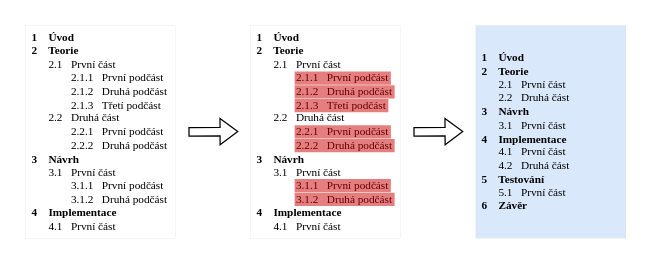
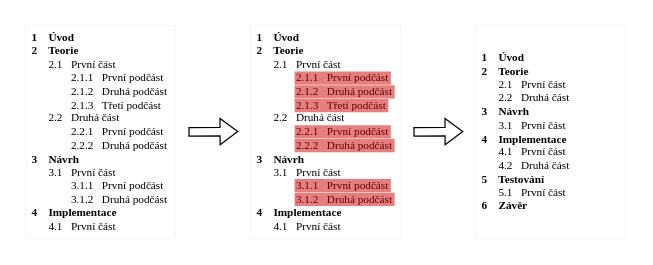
- <mxCell id="8" value="&lt;div style=&quot;text-align: justify;&quot;&gt;&lt;b&gt;1&amp;nbsp; &amp;nbsp; Úvod&lt;/b&gt;&lt;/div&gt;&lt;div style=&quot;text-align: justify;&quot;&gt;&lt;b&gt;2&amp;nbsp; &amp;nbsp; Teorie&lt;/b&gt;&lt;/div&gt;&lt;div style=&quot;text-align: justify;&quot;&gt;&amp;nbsp; &amp;nbsp; &amp;nbsp; 2.1&amp;nbsp; &amp;nbsp;První část&lt;/div&gt;&lt;div style=&quot;text-align: justify;&quot;&gt;&amp;nbsp; &amp;nbsp; &amp;nbsp; 2.2&amp;nbsp; &amp;nbsp;Druhá část&lt;/div&gt;&lt;div style=&quot;text-align: justify;&quot;&gt;&lt;b&gt;3&amp;nbsp; &amp;nbsp; Návrh&lt;/b&gt;&lt;/div&gt;&lt;div style=&quot;text-align: justify;&quot;&gt;&amp;nbsp; &amp;nbsp; &amp;nbsp; 3.1&amp;nbsp; &amp;nbsp;První část&amp;nbsp;&lt;/div&gt;&lt;div style=&quot;text-align: justify;&quot;&gt;&lt;b&gt;4&amp;nbsp; &amp;nbsp; Implementace&lt;/b&gt;&lt;/div&gt;&lt;div style=&quot;text-align: justify;&quot;&gt;&amp;nbsp; &amp;nbsp; &amp;nbsp; 4.1&amp;nbsp; &amp;nbsp;První část&lt;/div&gt;&lt;div style=&quot;text-align: justify;&quot;&gt;&amp;nbsp; &amp;nbsp; &amp;nbsp; 4.2&amp;nbsp; &amp;nbsp;Druhá část&lt;/div&gt;&lt;div style=&quot;text-align: justify;&quot;&gt;&lt;b&gt;5&amp;nbsp; &amp;nbsp; Testování&lt;/b&gt;&lt;/div&gt;&lt;div style=&quot;text-align: justify;&quot;&gt;&amp;nbsp; &amp;nbsp; &amp;nbsp; 5.1&amp;nbsp; &amp;nbsp;První část&lt;/div&gt;&lt;div style=&quot;text-align: justify;&quot;&gt;&lt;b&gt;6&amp;nbsp; &amp;nbsp; Závěr&lt;/b&gt;&lt;/div&gt;" style="rounded=0;whiteSpace=wrap;html=1;strokeWidth=0.1;strokeColor=#B3B3B3;fontSize=9;fontFamily=Times New Roman;spacingLeft=3;spacingRight=2;spacingBottom=2;spacingTop=2;align=left;fillColor=#dae8fc;" parent="1" vertex="1"><mxGeometry x="380" y="20" width="120" height="170" as="geometry" /></mxCell>
+ <mxCell id="8" value="&lt;div style=&quot;text-align: justify;&quot;&gt;&lt;b&gt;1&amp;nbsp; &amp;nbsp; Úvod&lt;/b&gt;&lt;/div&gt;&lt;div style=&quot;text-align: justify;&quot;&gt;&lt;b&gt;2&amp;nbsp; &amp;nbsp; Teorie&lt;/b&gt;&lt;/div&gt;&lt;div style=&quot;text-align: justify;&quot;&gt;&amp;nbsp; &amp;nbsp; &amp;nbsp; 2.1&amp;nbsp; &amp;nbsp;První část&lt;/div&gt;&lt;div style=&quot;text-align: justify;&quot;&gt;&amp;nbsp; &amp;nbsp; &amp;nbsp; 2.2&amp;nbsp; &amp;nbsp;Druhá část&lt;/div&gt;&lt;div style=&quot;text-align: justify;&quot;&gt;&lt;b&gt;3&amp;nbsp; &amp;nbsp; Návrh&lt;/b&gt;&lt;/div&gt;&lt;div style=&quot;text-align: justify;&quot;&gt;&amp;nbsp; &amp;nbsp; &amp;nbsp; 3.1&amp;nbsp; &amp;nbsp;První část&amp;nbsp;&lt;/div&gt;&lt;div style=&quot;text-align: justify;&quot;&gt;&lt;b&gt;4&amp;nbsp; &amp;nbsp; Implementace&lt;/b&gt;&lt;/div&gt;&lt;div style=&quot;text-align: justify;&quot;&gt;&amp;nbsp; &amp;nbsp; &amp;nbsp; 4.1&amp;nbsp; &amp;nbsp;První část&lt;/div&gt;&lt;div style=&quot;text-align: justify;&quot;&gt;&amp;nbsp; &amp;nbsp; &amp;nbsp; 4.2&amp;nbsp; &amp;nbsp;Druhá část&lt;/div&gt;&lt;div style=&quot;text-align: justify;&quot;&gt;&lt;b&gt;5&amp;nbsp; &amp;nbsp; Testování&lt;/b&gt;&lt;/div&gt;&lt;div style=&quot;text-align: justify;&quot;&gt;&amp;nbsp; &amp;nbsp; &amp;nbsp; 5.1&amp;nbsp; &amp;nbsp;První část&lt;/div&gt;&lt;div style=&quot;text-align: justify;&quot;&gt;&lt;b&gt;6&amp;nbsp; &amp;nbsp; Závěr&lt;/b&gt;&lt;/div&gt;" style="rounded=0;whiteSpace=wrap;html=1;strokeWidth=0.1;strokeColor=#B3B3B3;fontSize=9;fontFamily=Times New Roman;spacingLeft=3;spacingRight=2;spacingBottom=2;spacingTop=2;align=left;" parent="1" vertex="1"><mxGeometry x="380" y="20" width="120" height="170" as="geometry" /></mxCell>
